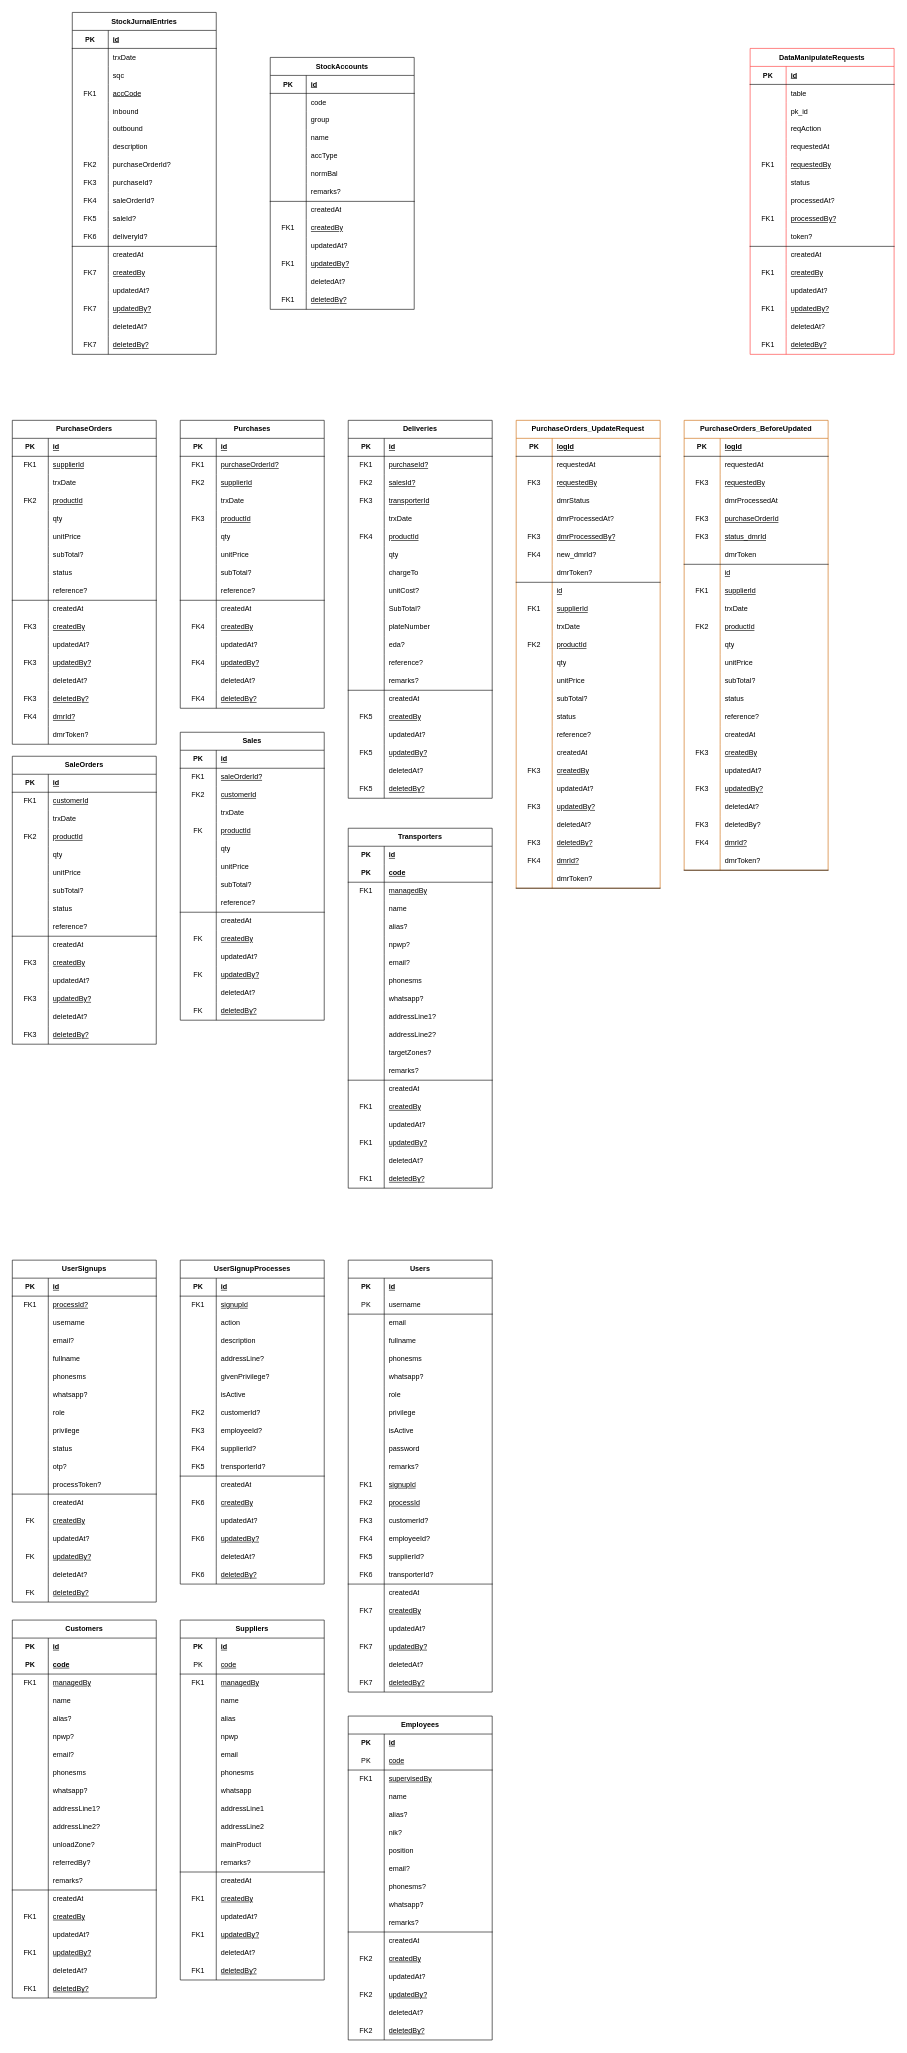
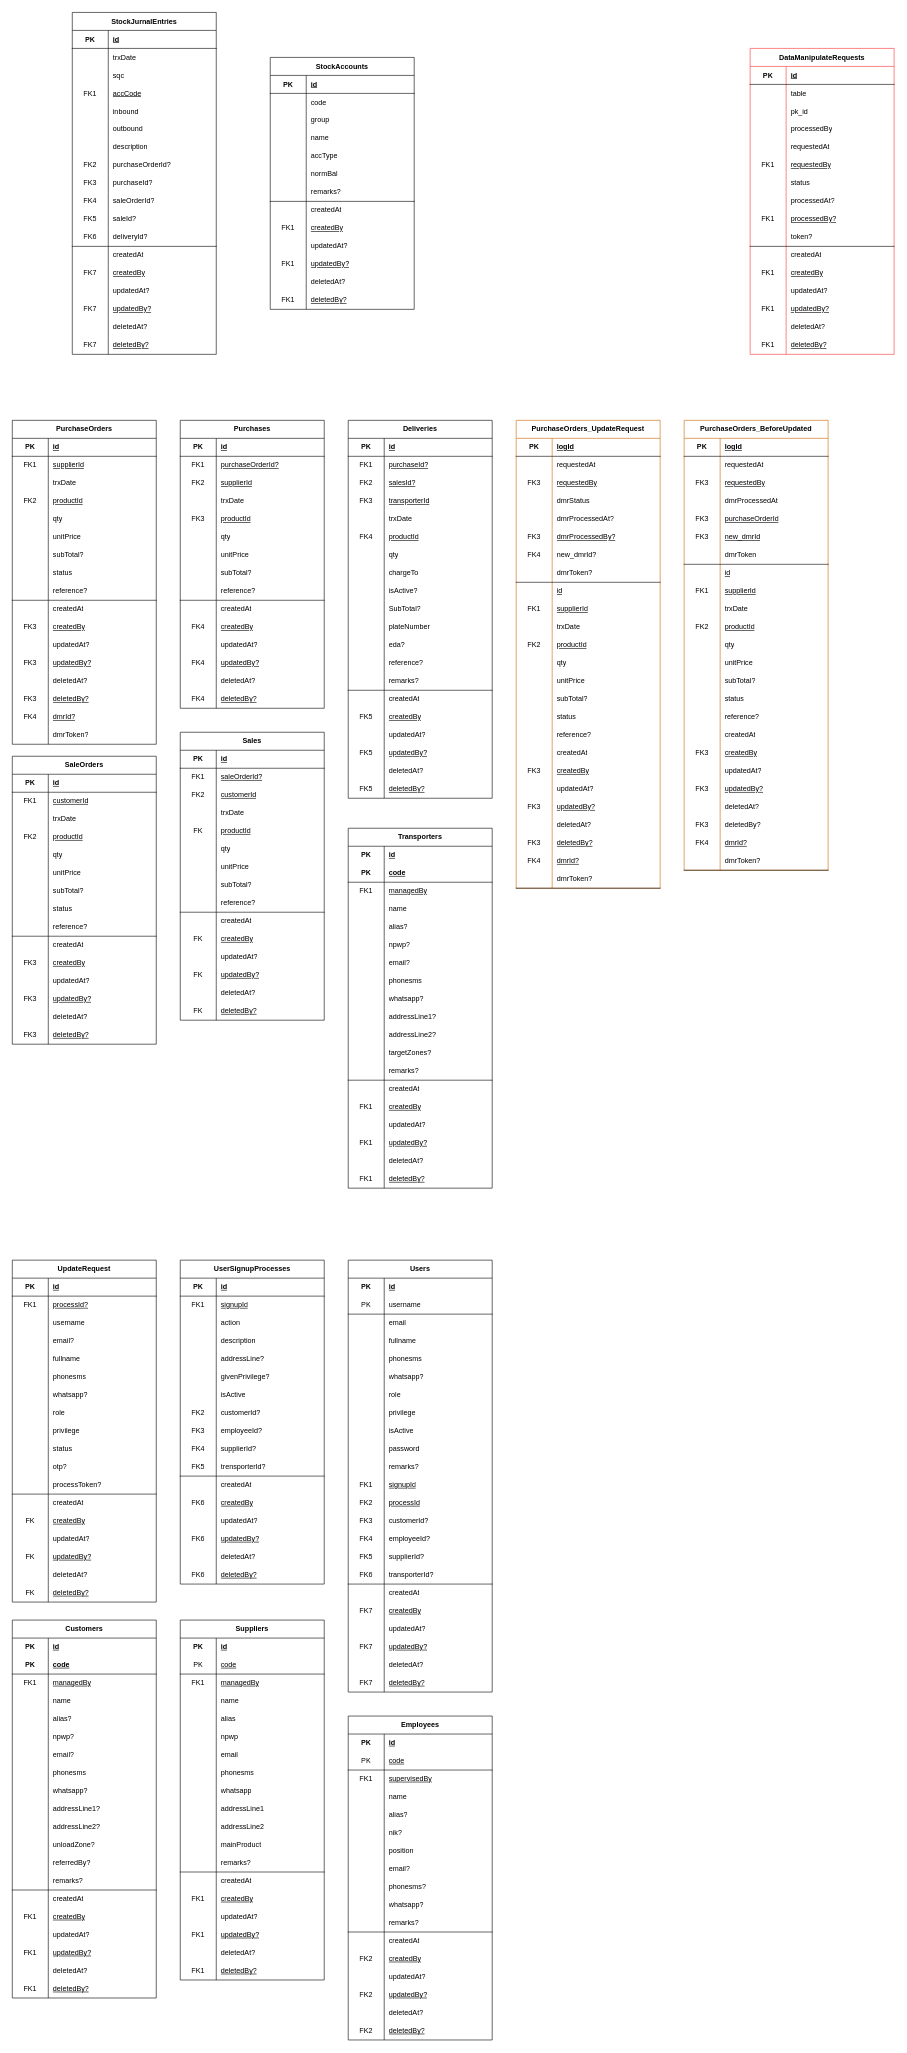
- <mxCell id="451" value="reqAction" style="shape=partialRectangle;connectable=0;fillColor=none;top=0;left=0;bottom=0;right=0;align=left;spacingLeft=6;overflow=hidden;html=1;whiteSpace=wrap;" parent="449" vertex="1"><mxGeometry x="60" width="180" height="30" as="geometry"><mxRectangle width="180" height="30" as="alternateBounds" /></mxGeometry></mxCell>
+ <mxCell id="451" value="processedBy" style="shape=partialRectangle;connectable=0;fillColor=none;top=0;left=0;bottom=0;right=0;align=left;spacingLeft=6;overflow=hidden;html=1;whiteSpace=wrap;" parent="449" vertex="1"><mxGeometry x="60" width="180" height="30" as="geometry"><mxRectangle width="180" height="30" as="alternateBounds" /></mxGeometry></mxCell>
- <mxCell id="897" value="status_dmrId" style="shape=partialRectangle;connectable=0;fillColor=none;top=0;left=0;bottom=0;right=0;align=left;spacingLeft=6;fontStyle=4;overflow=hidden;html=1;whiteSpace=wrap;" vertex="1" parent="895"><mxGeometry x="60" width="180" height="30" as="geometry"><mxRectangle width="180" height="30" as="alternateBounds" /></mxGeometry></mxCell>
+ <mxCell id="897" value="new_dmrId" style="shape=partialRectangle;connectable=0;fillColor=none;top=0;left=0;bottom=0;right=0;align=left;spacingLeft=6;fontStyle=4;overflow=hidden;html=1;whiteSpace=wrap;" vertex="1" parent="895"><mxGeometry x="60" width="180" height="30" as="geometry"><mxRectangle width="180" height="30" as="alternateBounds" /></mxGeometry></mxCell>
- <mxCell id="197" value="unitCost?" style="shape=partialRectangle;connectable=0;fillColor=none;top=0;left=0;bottom=0;right=0;align=left;spacingLeft=6;overflow=hidden;html=1;whiteSpace=wrap;" parent="195" vertex="1"><mxGeometry x="60" width="180" height="30" as="geometry"><mxRectangle width="180" height="30" as="alternateBounds" /></mxGeometry></mxCell>
+ <mxCell id="197" value="isActive?" style="shape=partialRectangle;connectable=0;fillColor=none;top=0;left=0;bottom=0;right=0;align=left;spacingLeft=6;overflow=hidden;html=1;whiteSpace=wrap;" parent="195" vertex="1"><mxGeometry x="60" width="180" height="30" as="geometry"><mxRectangle width="180" height="30" as="alternateBounds" /></mxGeometry></mxCell>
- <mxCell id="488" value="UserSignups" style="shape=table;startSize=30;container=1;collapsible=1;childLayout=tableLayout;fixedRows=1;rowLines=0;fontStyle=1;align=center;resizeLast=1;html=1;whiteSpace=wrap;" parent="1" vertex="1"><mxGeometry x="20" y="2100" width="240" height="570" as="geometry"><mxRectangle x="60" y="1190" width="70" height="30" as="alternateBounds" /></mxGeometry></mxCell>
+ <mxCell id="488" value="UpdateRequest" style="shape=table;startSize=30;container=1;collapsible=1;childLayout=tableLayout;fixedRows=1;rowLines=0;fontStyle=1;align=center;resizeLast=1;html=1;whiteSpace=wrap;" parent="1" vertex="1"><mxGeometry x="20" y="2100" width="240" height="570" as="geometry"><mxRectangle x="60" y="1190" width="70" height="30" as="alternateBounds" /></mxGeometry></mxCell>
